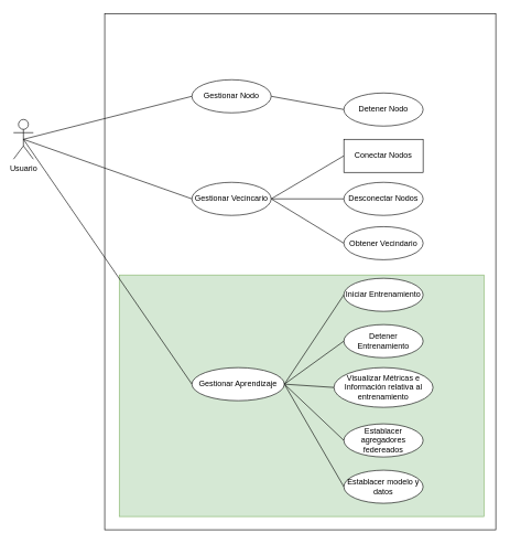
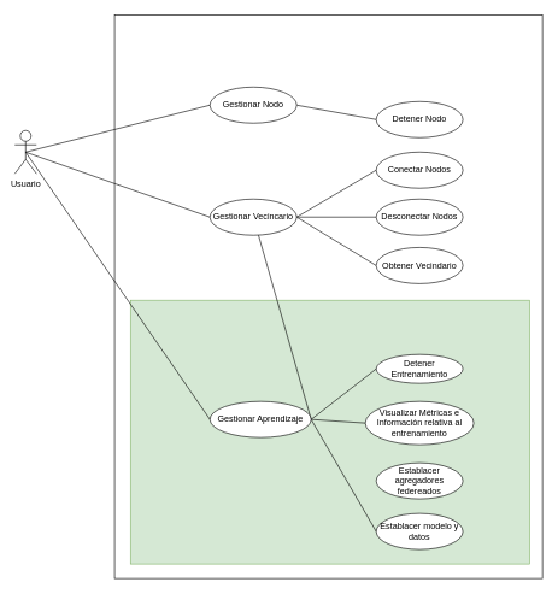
- <mxCell id="15" value="&lt;span style=&quot;font-size: 12px;&quot;&gt;Conectar Nodos&lt;/span&gt;" style="whiteSpace=wrap;html=1;fontSize=11;rounded=0;" parent="1" vertex="1"><mxGeometry x="520" y="210" width="120" height="50" as="geometry" /></mxCell>
+ <mxCell id="15" value="&lt;span style=&quot;font-size: 12px;&quot;&gt;Conectar Nodos&lt;/span&gt;" style="ellipse;whiteSpace=wrap;html=1;fontSize=11;" parent="1" vertex="1"><mxGeometry x="520" y="210" width="120" height="50" as="geometry" /></mxCell>
- <mxCell id="22" value="&lt;span style=&quot;font-size: 12px;&quot;&gt;Iniciar Entrenamiento&lt;/span&gt;" style="ellipse;whiteSpace=wrap;html=1;fontSize=11;" parent="1" vertex="1"><mxGeometry x="520" y="420" width="120" height="50" as="geometry" /></mxCell>
- <mxCell id="27" value="" style="endArrow=none;html=1;rounded=1;fontSize=11;endFill=0;entryX=0;entryY=0.5;entryDx=0;entryDy=0;exitX=1;exitY=0.5;exitDx=0;exitDy=0;" parent="1" source="21" target="22" edge="1"><mxGeometry width="50" height="50" relative="1" as="geometry"><mxPoint x="440" y="590" as="sourcePoint" /><mxPoint x="528" y="590" as="targetPoint" /></mxGeometry></mxCell>
- <mxCell id="23" value="&lt;span style=&quot;font-size: 12px;&quot;&gt;Detener Entrenamiento&lt;/span&gt;" style="ellipse;whiteSpace=wrap;html=1;fontSize=11;" parent="1" vertex="1"><mxGeometry x="520" y="490" width="120" height="50" as="geometry" /></mxCell>
+ <mxCell id="23" value="&lt;span style=&quot;font-size: 12px;&quot;&gt;Detener Entrenamiento&lt;/span&gt;" style="ellipse;whiteSpace=wrap;html=1;fontSize=11;" parent="1" vertex="1"><mxGeometry x="520" y="490" width="120" height="40" as="geometry" /></mxCell>
- <mxCell id="19" value="" style="endArrow=none;html=1;rounded=1;fontSize=11;endFill=0;entryX=0;entryY=0.5;entryDx=0;entryDy=0;exitX=1;exitY=0.5;exitDx=0;exitDy=0;" parent="1" source="21" target="25" edge="1"><mxGeometry width="50" height="50" relative="1" as="geometry"><mxPoint x="357.5" y="445" as="sourcePoint" /><mxPoint x="453" y="565" as="targetPoint" /></mxGeometry></mxCell>
+ <mxCell id="19" value="" style="endArrow=none;html=1;rounded=1;fontSize=11;endFill=0;exitX=1;exitY=0.5;exitDx=0;exitDy=0;" parent="1" source="21" target="12" edge="1"><mxGeometry width="50" height="50" relative="1" as="geometry"><mxPoint x="357.5" y="445" as="sourcePoint" /><mxPoint x="453" y="565" as="targetPoint" /></mxGeometry></mxCell>
